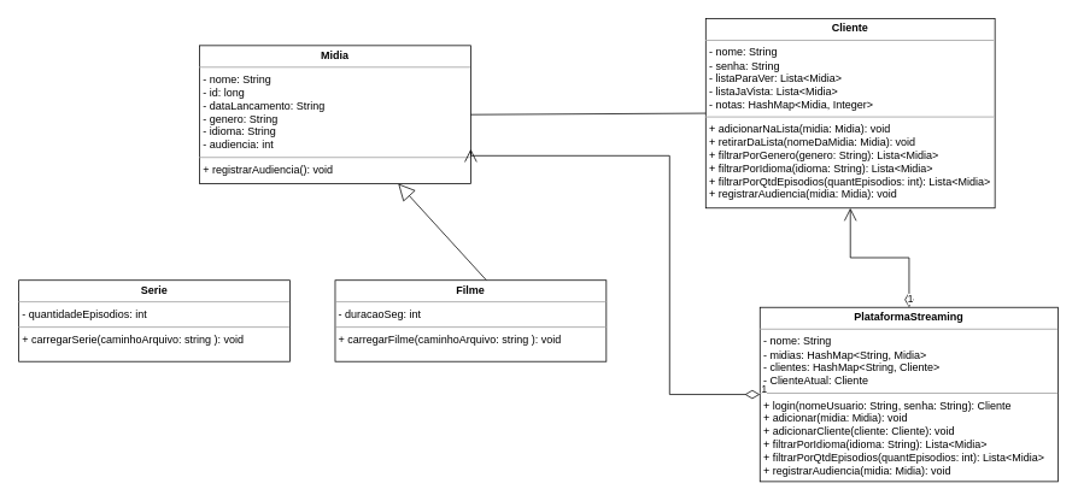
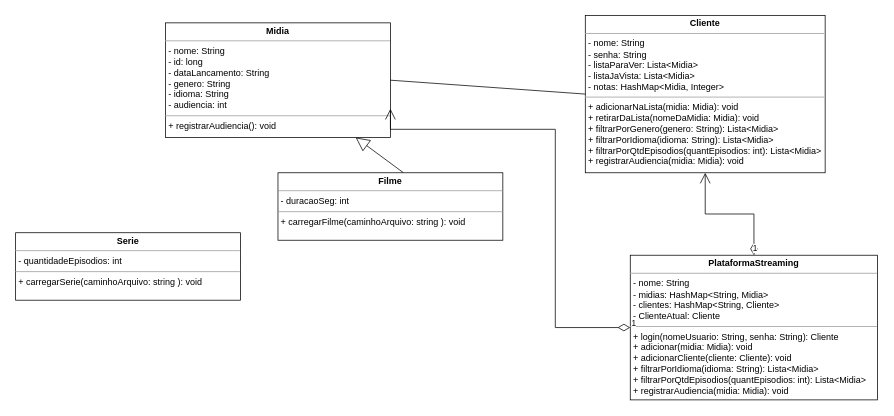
- <mxCell id="4" value="&lt;p style=&quot;margin:0px;margin-top:4px;text-align:center;&quot;&gt;&lt;b&gt;Midia&lt;/b&gt;&lt;/p&gt;&lt;hr size=&quot;1&quot;&gt;&lt;p style=&quot;margin:0px;margin-left:4px;&quot;&gt;- nome: String&lt;/p&gt;&lt;p style=&quot;margin:0px;margin-left:4px;&quot;&gt;- id: long&lt;/p&gt;&lt;p style=&quot;margin:0px;margin-left:4px;&quot;&gt;- dataLancamento: String&lt;br&gt;- genero: String&lt;/p&gt;&lt;p style=&quot;margin:0px;margin-left:4px;&quot;&gt;- idioma: String&lt;/p&gt;&lt;p style=&quot;margin:0px;margin-left:4px;&quot;&gt;- audiencia: int&lt;/p&gt;&lt;hr size=&quot;1&quot;&gt;&lt;p style=&quot;margin:0px;margin-left:4px;&quot;&gt;+ registrarAudiencia(): void&lt;/p&gt;" style="verticalAlign=top;align=left;overflow=fill;fontSize=12;fontFamily=Helvetica;html=1;rounded=0;shadow=0;comic=0;labelBackgroundColor=none;strokeWidth=1" vertex="1" parent="1"><mxGeometry x="220" y="50" width="300" height="153" as="geometry" /></mxCell>
+ <mxCell id="4" value="&lt;p style=&quot;margin:0px;margin-top:4px;text-align:center;&quot;&gt;&lt;b&gt;Midia&lt;/b&gt;&lt;/p&gt;&lt;hr size=&quot;1&quot;&gt;&lt;p style=&quot;margin:0px;margin-left:4px;&quot;&gt;- nome: String&lt;/p&gt;&lt;p style=&quot;margin:0px;margin-left:4px;&quot;&gt;- id: long&lt;/p&gt;&lt;p style=&quot;margin:0px;margin-left:4px;&quot;&gt;- dataLancamento: String&lt;br&gt;- genero: String&lt;/p&gt;&lt;p style=&quot;margin:0px;margin-left:4px;&quot;&gt;- idioma: String&lt;/p&gt;&lt;p style=&quot;margin:0px;margin-left:4px;&quot;&gt;- audiencia: int&lt;/p&gt;&lt;hr size=&quot;1&quot;&gt;&lt;p style=&quot;margin:0px;margin-left:4px;&quot;&gt;+ registrarAudiencia(): void&lt;/p&gt;" style="verticalAlign=top;align=left;overflow=fill;fontSize=12;fontFamily=Helvetica;html=1;rounded=0;shadow=0;comic=0;labelBackgroundColor=none;strokeWidth=1" vertex="1" parent="1"><mxGeometry x="220" y="30" width="300" height="153" as="geometry" /></mxCell>
- <mxCell id="5" value="&lt;p style=&quot;margin:0px;margin-top:4px;text-align:center;&quot;&gt;&lt;b&gt;Filme&lt;/b&gt;&lt;/p&gt;&lt;hr size=&quot;1&quot;&gt;&lt;p style=&quot;margin:0px;margin-left:4px;&quot;&gt;&lt;span style=&quot;background-color: initial;&quot;&gt;- duracaoSeg: int&lt;/span&gt;&lt;br&gt;&lt;/p&gt;&lt;hr size=&quot;1&quot;&gt;&lt;p style=&quot;margin:0px;margin-left:4px;&quot;&gt;+ carregarFilme(caminhoArquivo: string ): void&lt;br&gt;&lt;/p&gt;" style="verticalAlign=top;align=left;overflow=fill;fontSize=12;fontFamily=Helvetica;html=1;rounded=0;shadow=0;comic=0;labelBackgroundColor=none;strokeWidth=1" vertex="1" parent="1"><mxGeometry x="370" y="310" width="300" height="90" as="geometry" /></mxCell>
+ <mxCell id="5" value="&lt;p style=&quot;margin:0px;margin-top:4px;text-align:center;&quot;&gt;&lt;b&gt;Filme&lt;/b&gt;&lt;/p&gt;&lt;hr size=&quot;1&quot;&gt;&lt;p style=&quot;margin:0px;margin-left:4px;&quot;&gt;&lt;span style=&quot;background-color: initial;&quot;&gt;- duracaoSeg: int&lt;/span&gt;&lt;br&gt;&lt;/p&gt;&lt;hr size=&quot;1&quot;&gt;&lt;p style=&quot;margin:0px;margin-left:4px;&quot;&gt;+ carregarFilme(caminhoArquivo: string ): void&lt;br&gt;&lt;/p&gt;" style="verticalAlign=top;align=left;overflow=fill;fontSize=12;fontFamily=Helvetica;html=1;rounded=0;shadow=0;comic=0;labelBackgroundColor=none;strokeWidth=1" vertex="1" parent="1"><mxGeometry x="370" y="230" width="300" height="90" as="geometry" /></mxCell>
